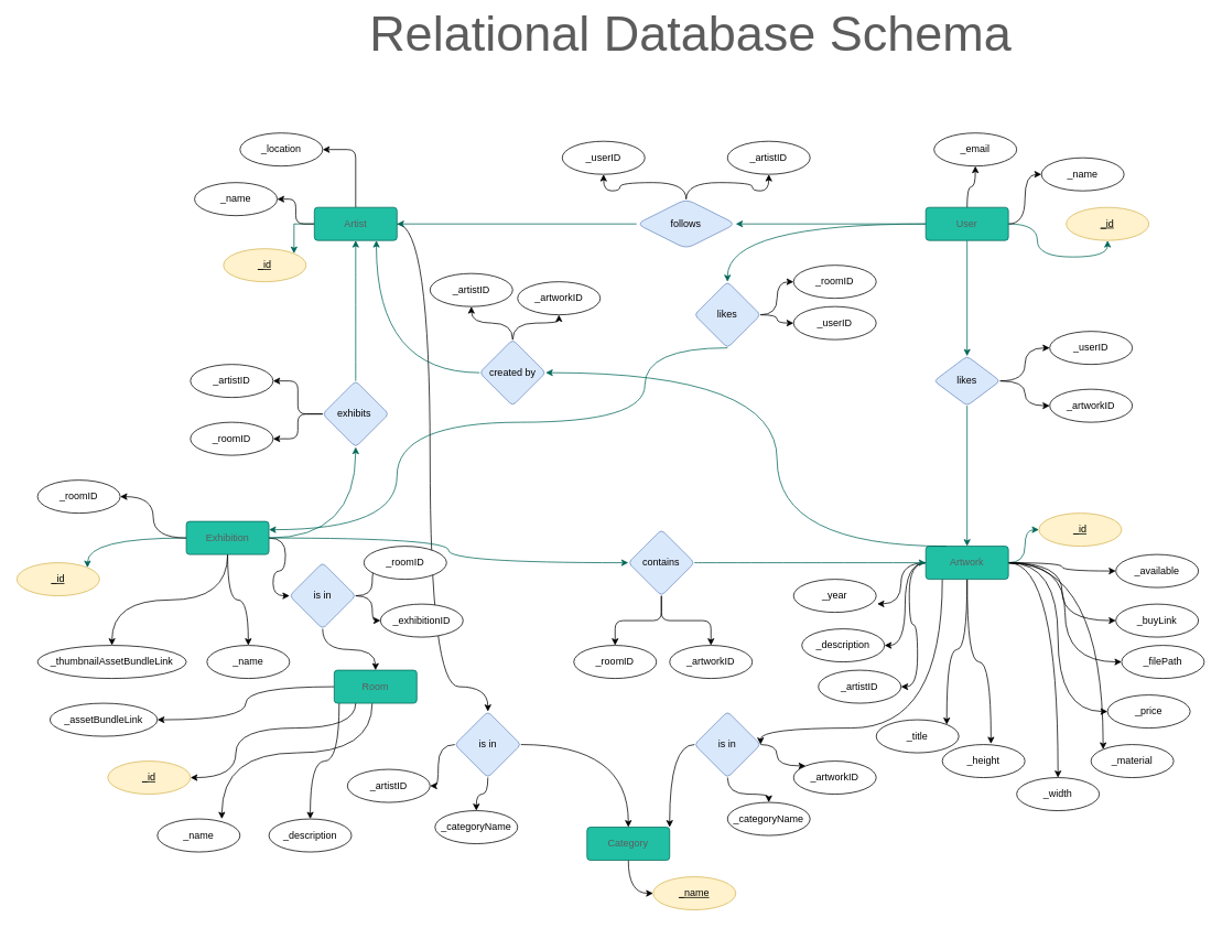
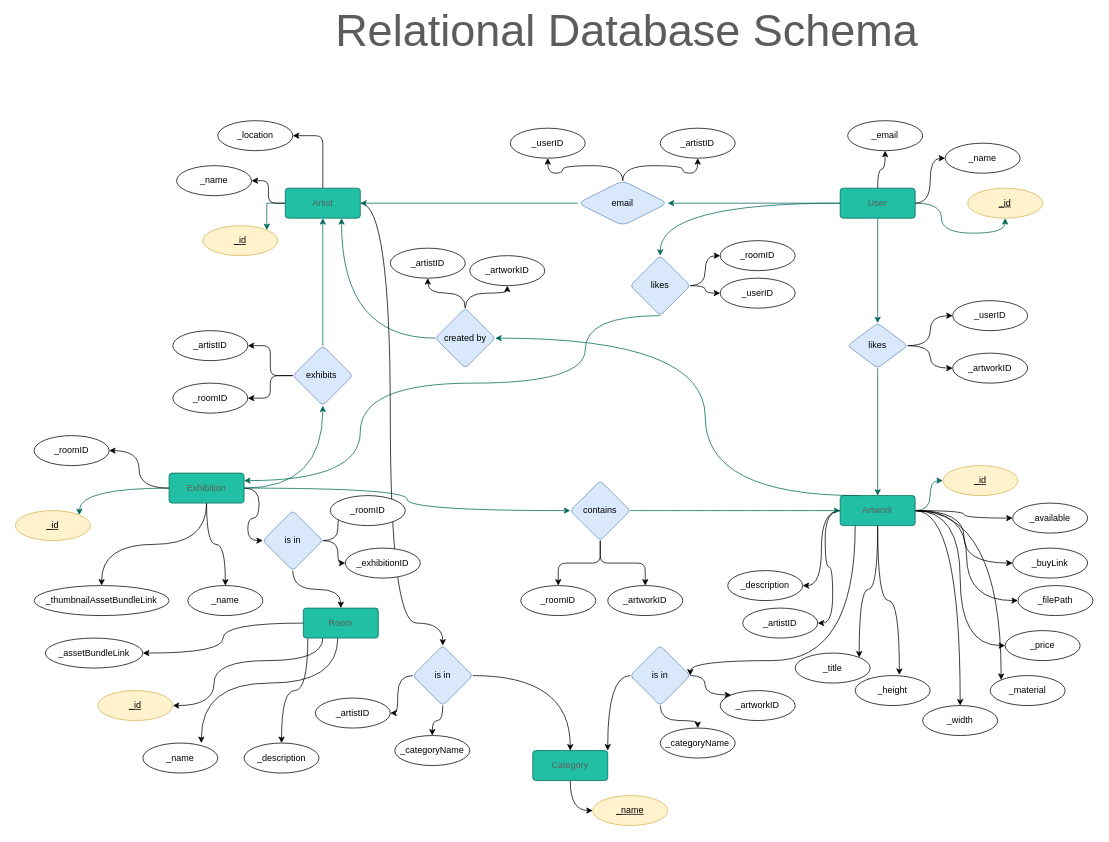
- <mxCell id="43" value="follows" style="shape=rhombus;perimeter=rhombusPerimeter;whiteSpace=wrap;html=1;align=center;rounded=1;fillColor=#dae8fc;strokeColor=#6c8ebf;" parent="1" vertex="1"><mxGeometry x="770" y="240" width="120" height="60" as="geometry" /></mxCell>
+ <mxCell id="43" value="email" style="shape=rhombus;perimeter=rhombusPerimeter;whiteSpace=wrap;html=1;align=center;rounded=1;fillColor=#dae8fc;strokeColor=#6c8ebf;" parent="1" vertex="1"><mxGeometry x="770" y="240" width="120" height="60" as="geometry" /></mxCell>
- <mxCell id="9" style="edgeStyle=orthogonalEdgeStyle;orthogonalLoop=1;jettySize=auto;html=1;entryX=1.012;entryY=0.744;entryDx=0;entryDy=0;entryPerimeter=0;curved=1;" parent="1" source="21" target="80" edge="1"><mxGeometry relative="1" as="geometry" /></mxCell>
- <mxCell id="80" value="_year" style="ellipse;whiteSpace=wrap;html=1;align=center;" parent="1" vertex="1"><mxGeometry x="960" y="700" width="100" height="40" as="geometry" /></mxCell>
